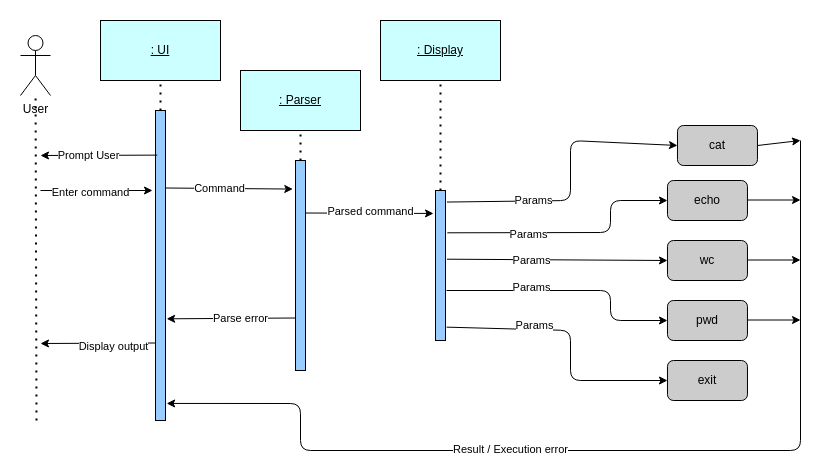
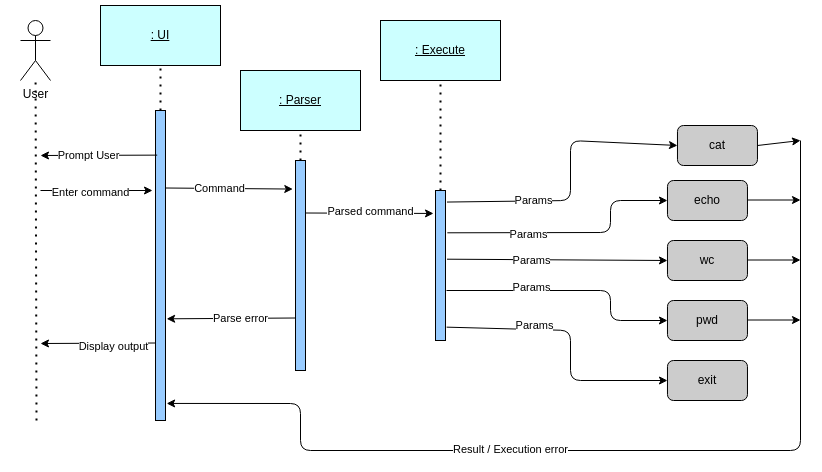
- <mxCell id="3" value="&lt;u&gt;: UI&lt;/u&gt;" style="rounded=0;whiteSpace=wrap;html=1;fillColor=#CCFFFF;" parent="1" vertex="1"><mxGeometry x="100" y="20" width="120" height="60" as="geometry" /></mxCell>
+ <mxCell id="3" value="&lt;u&gt;: UI&lt;/u&gt;" style="rounded=0;whiteSpace=wrap;html=1;fillColor=#CCFFFF;" parent="1" vertex="1"><mxGeometry x="100" y="5" width="120" height="60" as="geometry" /></mxCell>
- <mxCell id="10" value="&lt;u&gt;: Display&lt;/u&gt;" style="rounded=0;whiteSpace=wrap;html=1;fillColor=#CCFFFF;" parent="1" vertex="1"><mxGeometry x="380" y="20" width="120" height="60" as="geometry" /></mxCell>
+ <mxCell id="10" value="&lt;u&gt;: Execute&lt;/u&gt;" style="rounded=0;whiteSpace=wrap;html=1;fillColor=#CCFFFF;" parent="1" vertex="1"><mxGeometry x="380" y="20" width="120" height="60" as="geometry" /></mxCell>
- <mxCell id="2" value="User" style="shape=umlActor;verticalLabelPosition=bottom;verticalAlign=top;html=1;outlineConnect=0;" parent="1" vertex="1"><mxGeometry x="20" y="35" width="30" height="60" as="geometry" /></mxCell>
+ <mxCell id="2" value="User" style="shape=umlActor;verticalLabelPosition=bottom;verticalAlign=top;html=1;outlineConnect=0;" parent="1" vertex="1"><mxGeometry x="20" y="20" width="30" height="60" as="geometry" /></mxCell>
